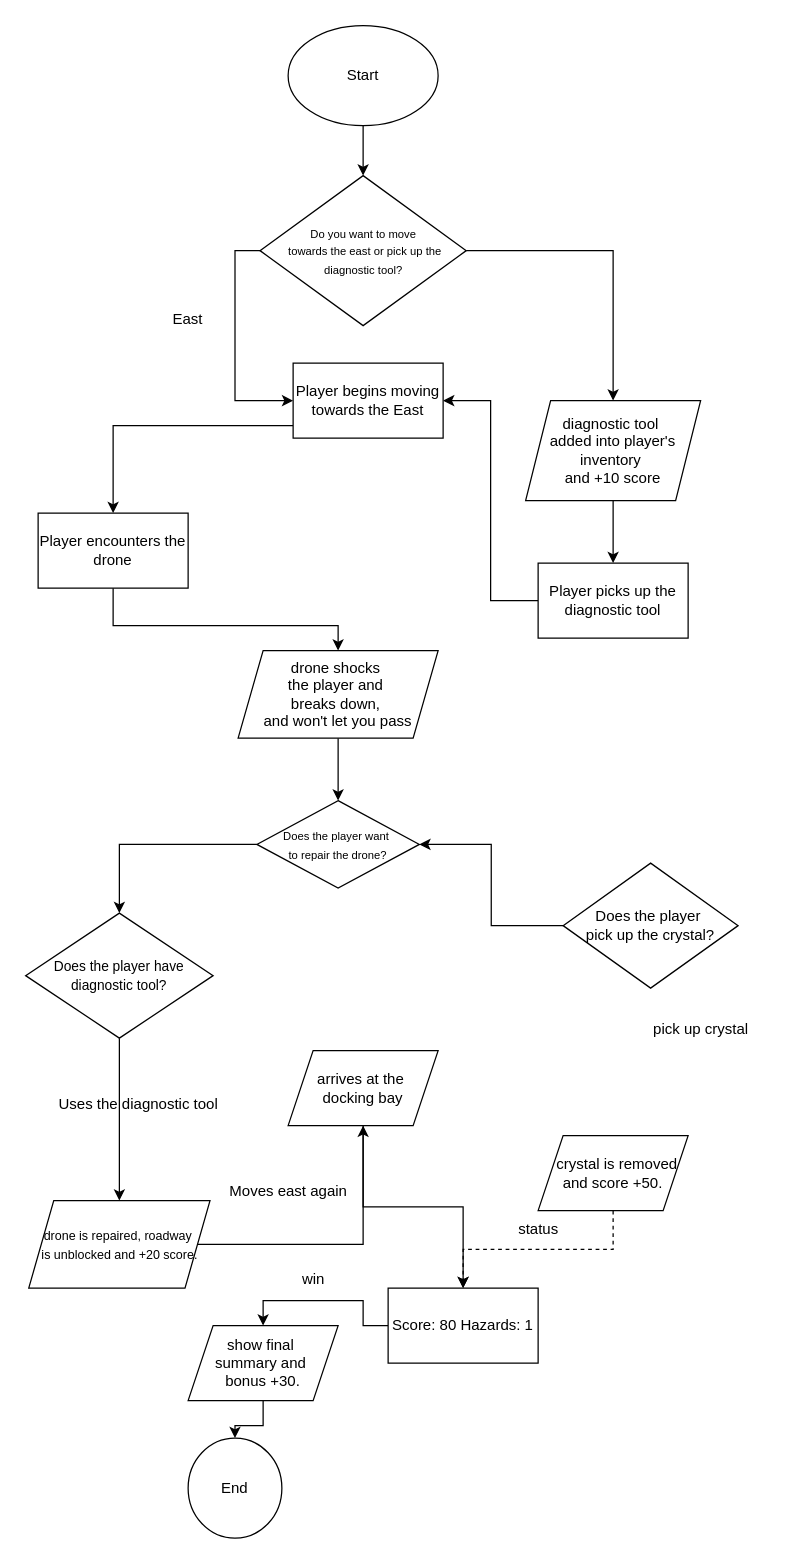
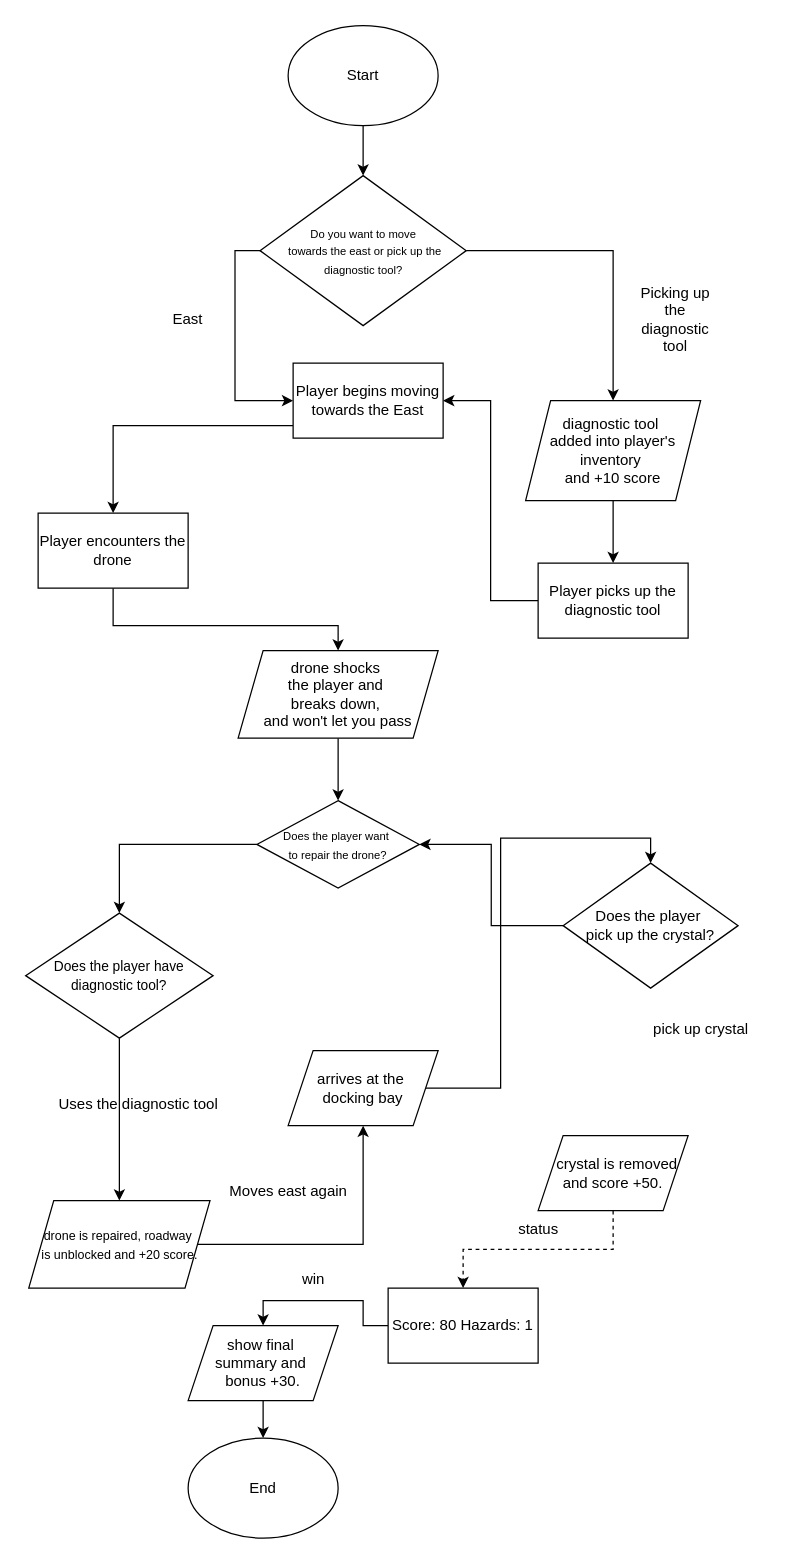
+ <mxCell id="10" value="Picking up the diagnostic tool" style="text;html=1;align=center;verticalAlign=middle;whiteSpace=wrap;rounded=0;" parent="1" vertex="1"><mxGeometry x="510" y="240" width="60" height="30" as="geometry" /></mxCell>
- <mxCell id="26" style="edgeStyle=orthogonalEdgeStyle;rounded=0;orthogonalLoop=1;jettySize=auto;html=1;" parent="1" source="27" target="36" edge="1"><mxGeometry relative="1" as="geometry"><mxPoint x="360" y="710" as="targetPoint" /></mxGeometry></mxCell>
+ <mxCell id="26" style="edgeStyle=orthogonalEdgeStyle;rounded=0;orthogonalLoop=1;jettySize=auto;html=1;entryX=0.5;entryY=0;entryDx=0;entryDy=0;" parent="1" source="27" target="30" edge="1"><mxGeometry relative="1" as="geometry"><mxPoint x="360" y="710" as="targetPoint" /></mxGeometry></mxCell>
- <mxCell id="40" value="End" style="ellipse;whiteSpace=wrap;html=1;" parent="1" vertex="1"><mxGeometry x="150" y="1150" width="75" height="80" as="geometry" /></mxCell>
+ <mxCell id="40" value="End" style="ellipse;whiteSpace=wrap;html=1;" parent="1" vertex="1"><mxGeometry x="150" y="1150" width="120" height="80" as="geometry" /></mxCell>
